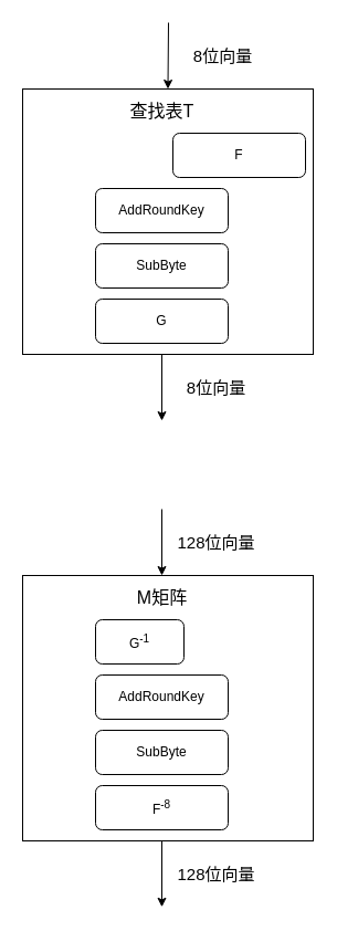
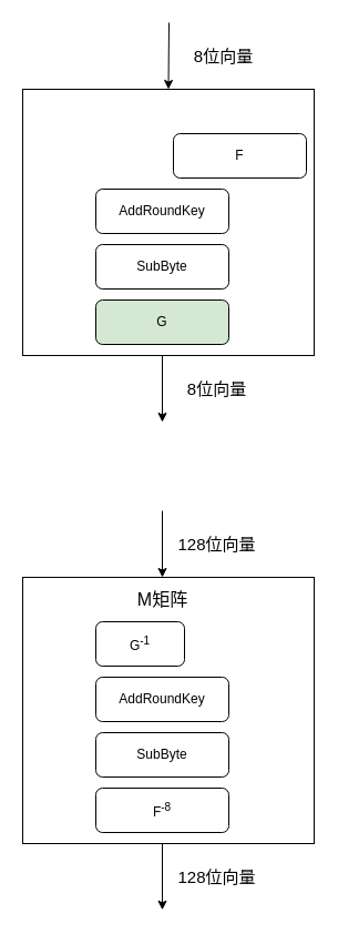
- <mxCell id="5" value="&lt;font style=&quot;font-size: 16px&quot;&gt;查找表T&lt;/font&gt;" style="text;html=1;strokeColor=none;fillColor=none;align=center;verticalAlign=middle;whiteSpace=wrap;rounded=0;" parent="1" vertex="1"><mxGeometry x="113" y="90" width="67" height="20" as="geometry" /></mxCell>
- <mxCell id="7" value="G" style="rounded=1;whiteSpace=wrap;html=1;" parent="1" vertex="1"><mxGeometry x="86" y="270" width="120" height="40" as="geometry" /></mxCell>
+ <mxCell id="7" value="G" style="rounded=1;whiteSpace=wrap;html=1;fillColor=#d5e8d4;" parent="1" vertex="1"><mxGeometry x="86" y="270" width="120" height="40" as="geometry" /></mxCell>
